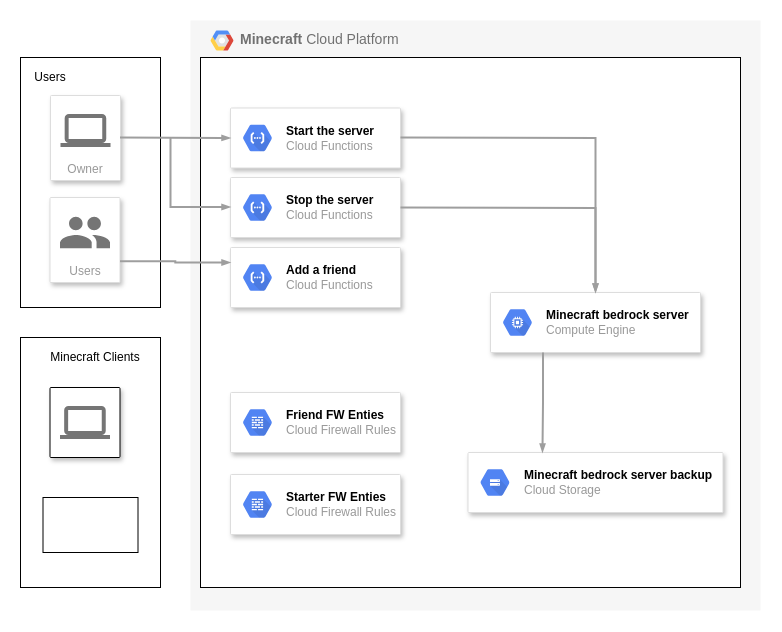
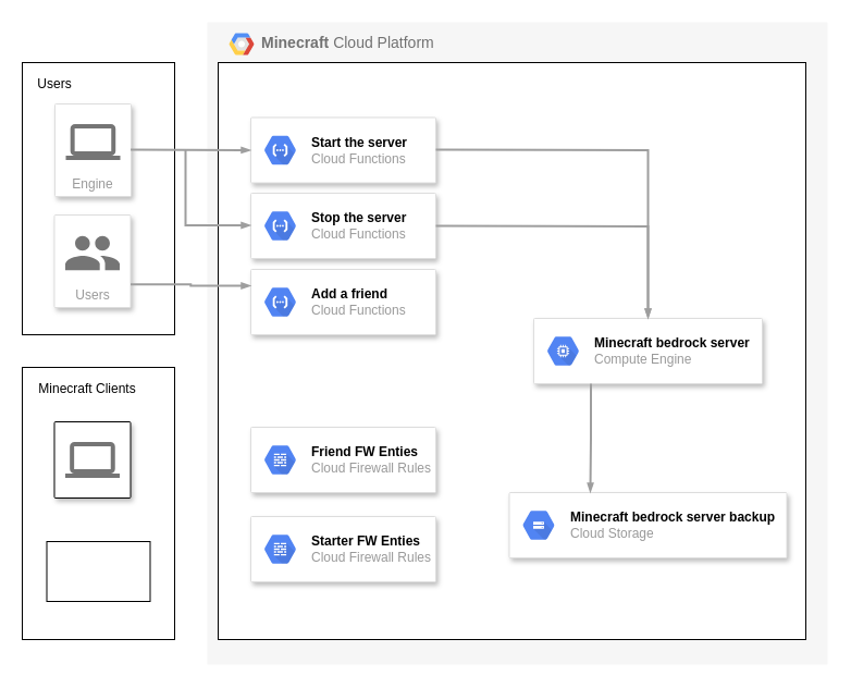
- <mxCell id="12" value="Owner" style="strokeColor=#dddddd;shadow=1;strokeWidth=1;rounded=1;absoluteArcSize=1;arcSize=2;labelPosition=center;verticalLabelPosition=middle;align=center;verticalAlign=bottom;spacingLeft=0;fontColor=#999999;fontSize=12;whiteSpace=wrap;spacingBottom=2;" parent="1" vertex="1"><mxGeometry x="50" y="95" width="70" height="85" as="geometry" /></mxCell>
+ <mxCell id="12" value="Engine" style="strokeColor=#dddddd;shadow=1;strokeWidth=1;rounded=1;absoluteArcSize=1;arcSize=2;labelPosition=center;verticalLabelPosition=middle;align=center;verticalAlign=bottom;spacingLeft=0;fontColor=#999999;fontSize=12;whiteSpace=wrap;spacingBottom=2;" parent="1" vertex="1"><mxGeometry x="50" y="95" width="70" height="85" as="geometry" /></mxCell>
- <mxCell id="8" value="Minecraft Clients" style="text;html=1;strokeColor=none;fillColor=none;align=center;verticalAlign=middle;whiteSpace=wrap;rounded=0;" parent="1" vertex="1"><mxGeometry x="45" y="347" width="100" height="20" as="geometry" /></mxCell>
+ <mxCell id="8" value="Minecraft Clients" style="text;html=1;strokeColor=none;fillColor=none;align=center;verticalAlign=middle;whiteSpace=wrap;rounded=0;" parent="1" vertex="1"><mxGeometry x="30" y="347" width="100" height="20" as="geometry" /></mxCell>
